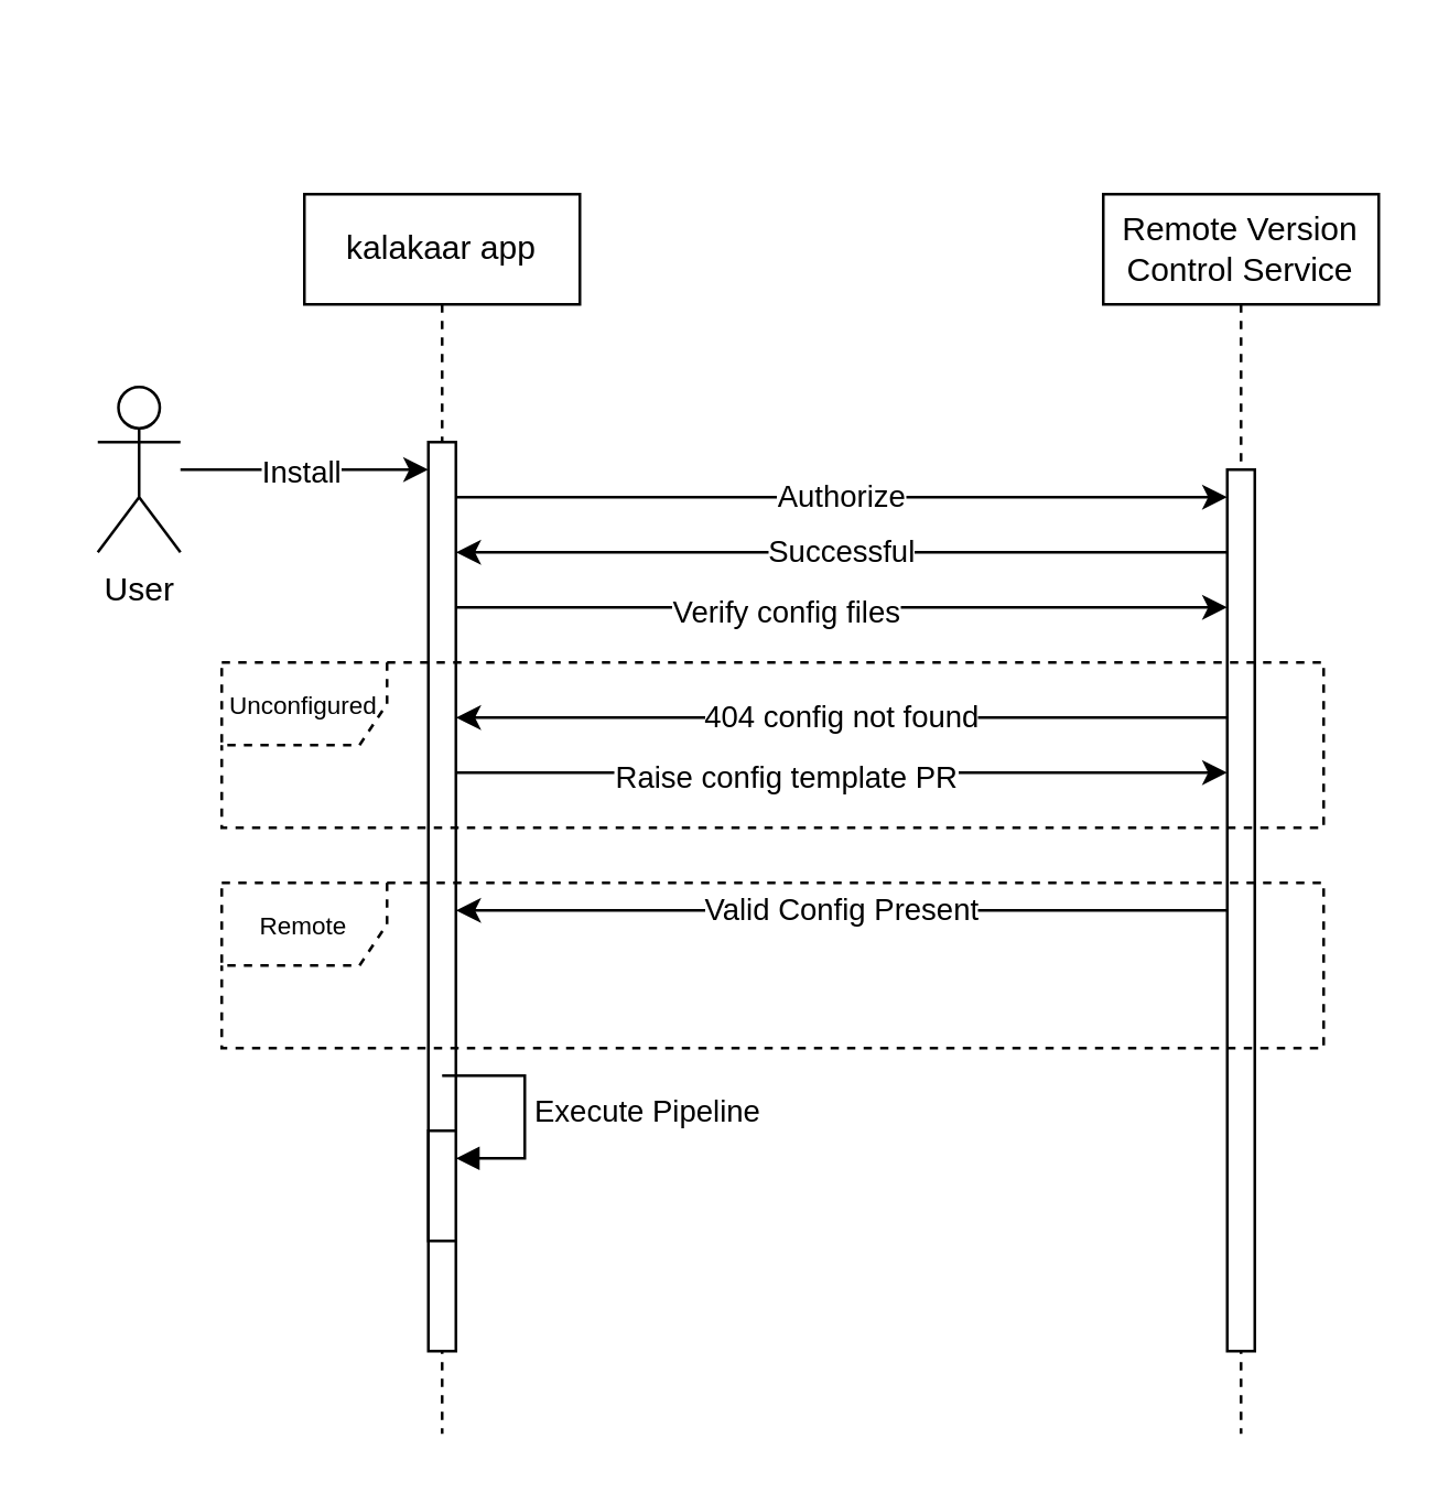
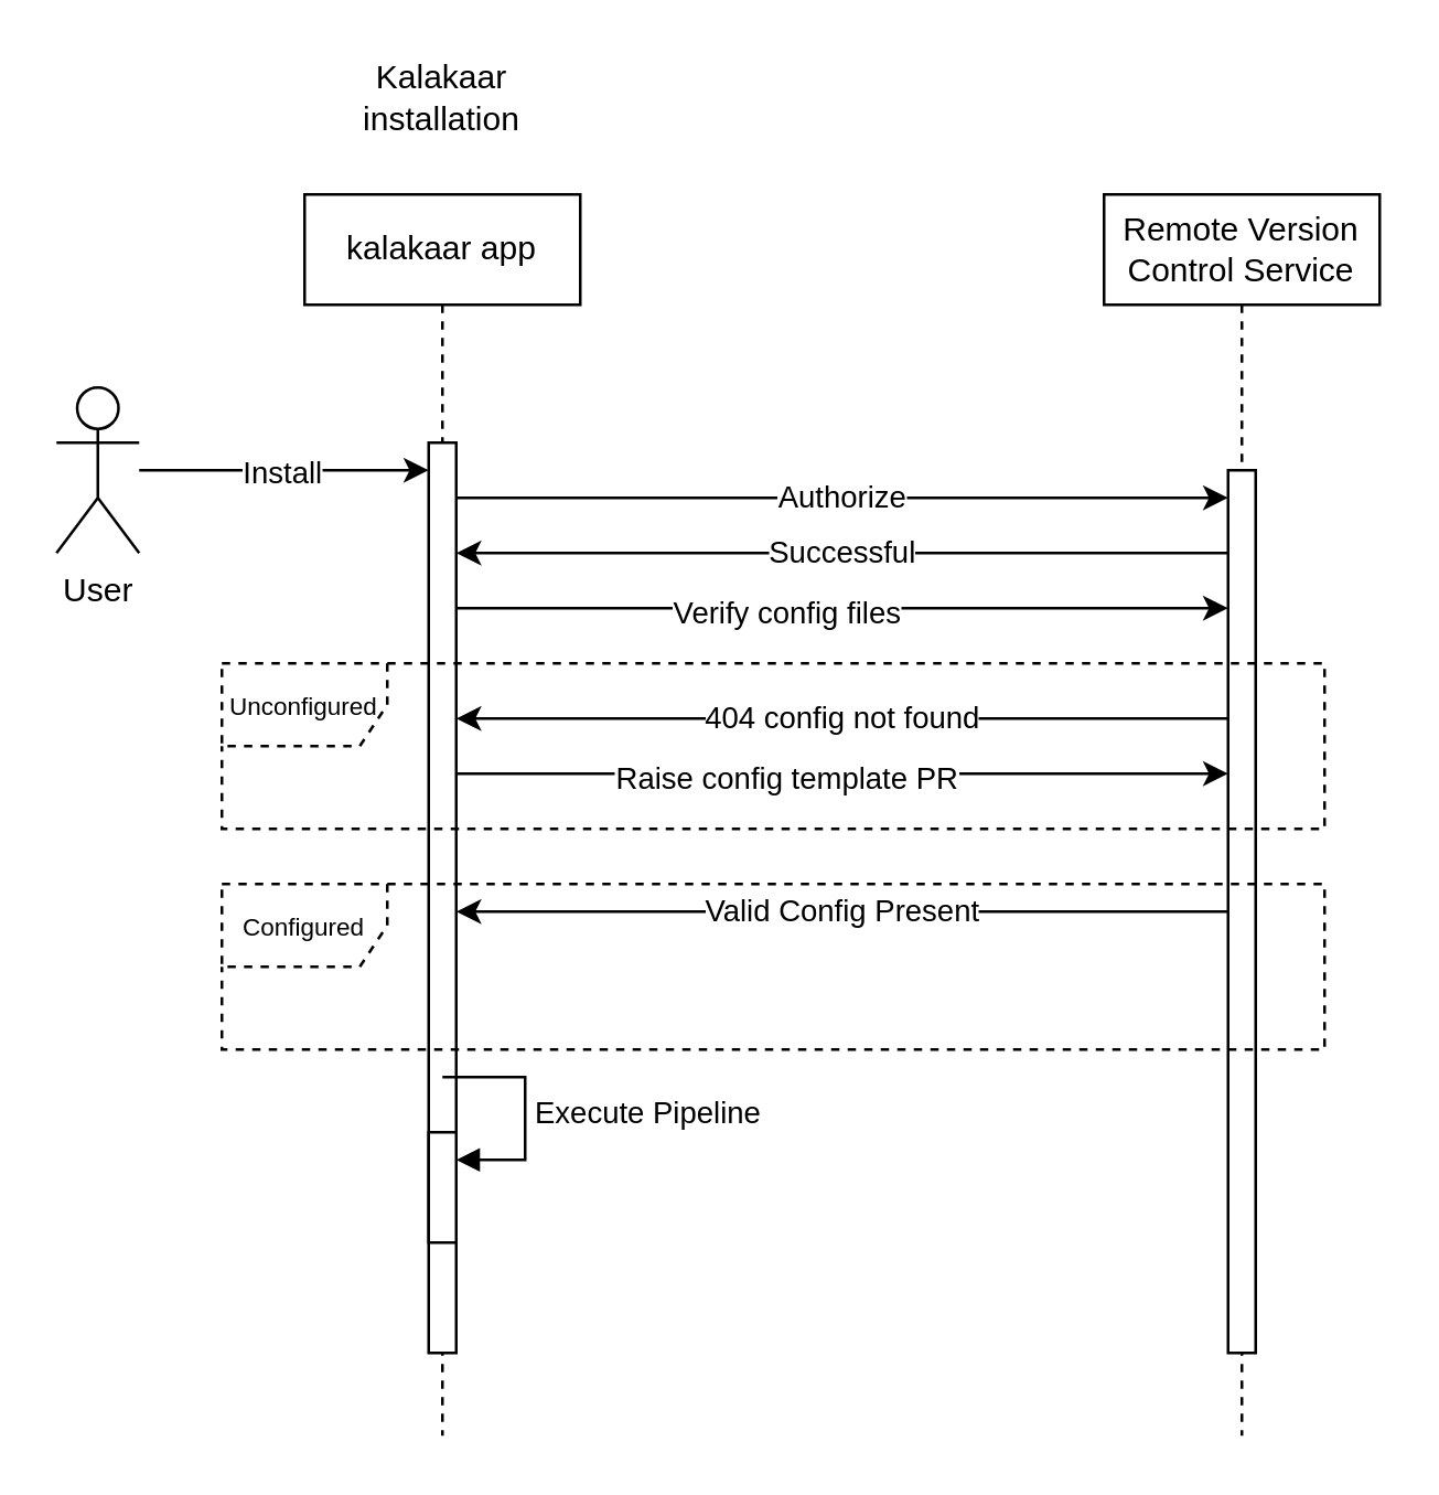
+ <mxCell id="21" value="Kalakaar installation" style="text;html=1;strokeColor=none;fillColor=none;align=center;verticalAlign=middle;whiteSpace=wrap;rounded=0;" vertex="1" parent="1"><mxGeometry x="130" y="20" width="60" height="30" as="geometry" /></mxCell>
- <mxCell id="4" value="User" style="shape=umlActor;verticalLabelPosition=bottom;verticalAlign=top;html=1;outlineConnect=0;" vertex="1" parent="1"><mxGeometry x="35" y="140" width="30" height="60" as="geometry" /></mxCell>
+ <mxCell id="4" value="User" style="shape=umlActor;verticalLabelPosition=bottom;verticalAlign=top;html=1;outlineConnect=0;" vertex="1" parent="1"><mxGeometry x="20" y="140" width="30" height="60" as="geometry" /></mxCell>
- <mxCell id="19" value="&lt;font style=&quot;font-size: 9px;&quot;&gt;Remote&lt;/font&gt;" style="shape=umlFrame;whiteSpace=wrap;html=1;pointerEvents=0;dashed=1;" vertex="1" parent="1"><mxGeometry x="80" y="320" width="400" height="60" as="geometry" /></mxCell>
+ <mxCell id="19" value="&lt;font style=&quot;font-size: 9px;&quot;&gt;Configured&lt;/font&gt;" style="shape=umlFrame;whiteSpace=wrap;html=1;pointerEvents=0;dashed=1;" vertex="1" parent="1"><mxGeometry x="80" y="320" width="400" height="60" as="geometry" /></mxCell>
